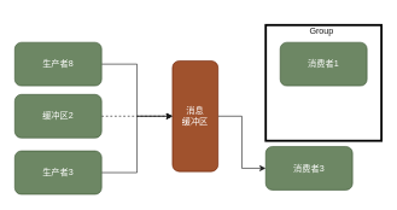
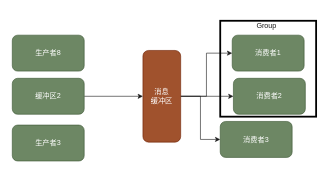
- <mxCell id="2" style="edgeStyle=orthogonalEdgeStyle;rounded=0;orthogonalLoop=1;jettySize=auto;html=1;labelBackgroundColor=none;strokeColor=#1A1A1A;fontColor=#1A1A1A;" edge="1" parent="1" source="3" target="7"><mxGeometry relative="1" as="geometry" /></mxCell>
+ <mxCell id="4" style="edgeStyle=orthogonalEdgeStyle;rounded=0;orthogonalLoop=1;jettySize=auto;html=1;entryX=0;entryY=0.5;entryDx=0;entryDy=0;labelBackgroundColor=none;strokeColor=#1A1A1A;fontColor=#1A1A1A;" edge="1" parent="1" source="7" target="12"><mxGeometry relative="1" as="geometry" /></mxCell>
- <mxCell id="8" style="edgeStyle=orthogonalEdgeStyle;rounded=0;orthogonalLoop=1;jettySize=auto;html=1;entryX=0;entryY=0.5;entryDx=0;entryDy=0;labelBackgroundColor=none;strokeColor=#1A1A1A;fontColor=#1A1A1A;dashed=1;" edge="1" parent="1" source="9" target="7"><mxGeometry relative="1" as="geometry" /></mxCell>
+ <mxCell id="8" style="edgeStyle=orthogonalEdgeStyle;rounded=0;orthogonalLoop=1;jettySize=auto;html=1;entryX=0;entryY=0.5;entryDx=0;entryDy=0;labelBackgroundColor=none;strokeColor=#1A1A1A;fontColor=#1A1A1A;" edge="1" parent="1" source="9" target="7"><mxGeometry relative="1" as="geometry" /></mxCell>
+ <mxCell id="5" style="edgeStyle=orthogonalEdgeStyle;rounded=0;orthogonalLoop=1;jettySize=auto;html=1;entryX=0;entryY=0.5;entryDx=0;entryDy=0;labelBackgroundColor=none;strokeColor=#1A1A1A;fontColor=#1A1A1A;" edge="1" parent="1" source="7" target="13"><mxGeometry relative="1" as="geometry" /></mxCell>
+ <mxCell id="13" value="消费者2" style="rounded=1;whiteSpace=wrap;html=1;fillColor=#6d8764;strokeColor=#3A5431;fontColor=#ffffff;" vertex="1" parent="1"><mxGeometry x="389" y="130" width="120" height="60" as="geometry" /></mxCell>
- <mxCell id="10" style="edgeStyle=orthogonalEdgeStyle;rounded=0;orthogonalLoop=1;jettySize=auto;html=1;entryX=0;entryY=0.5;entryDx=0;entryDy=0;labelBackgroundColor=none;strokeColor=#1A1A1A;fontColor=#1A1A1A;" edge="1" parent="1" source="11" target="7"><mxGeometry relative="1" as="geometry" /></mxCell>
